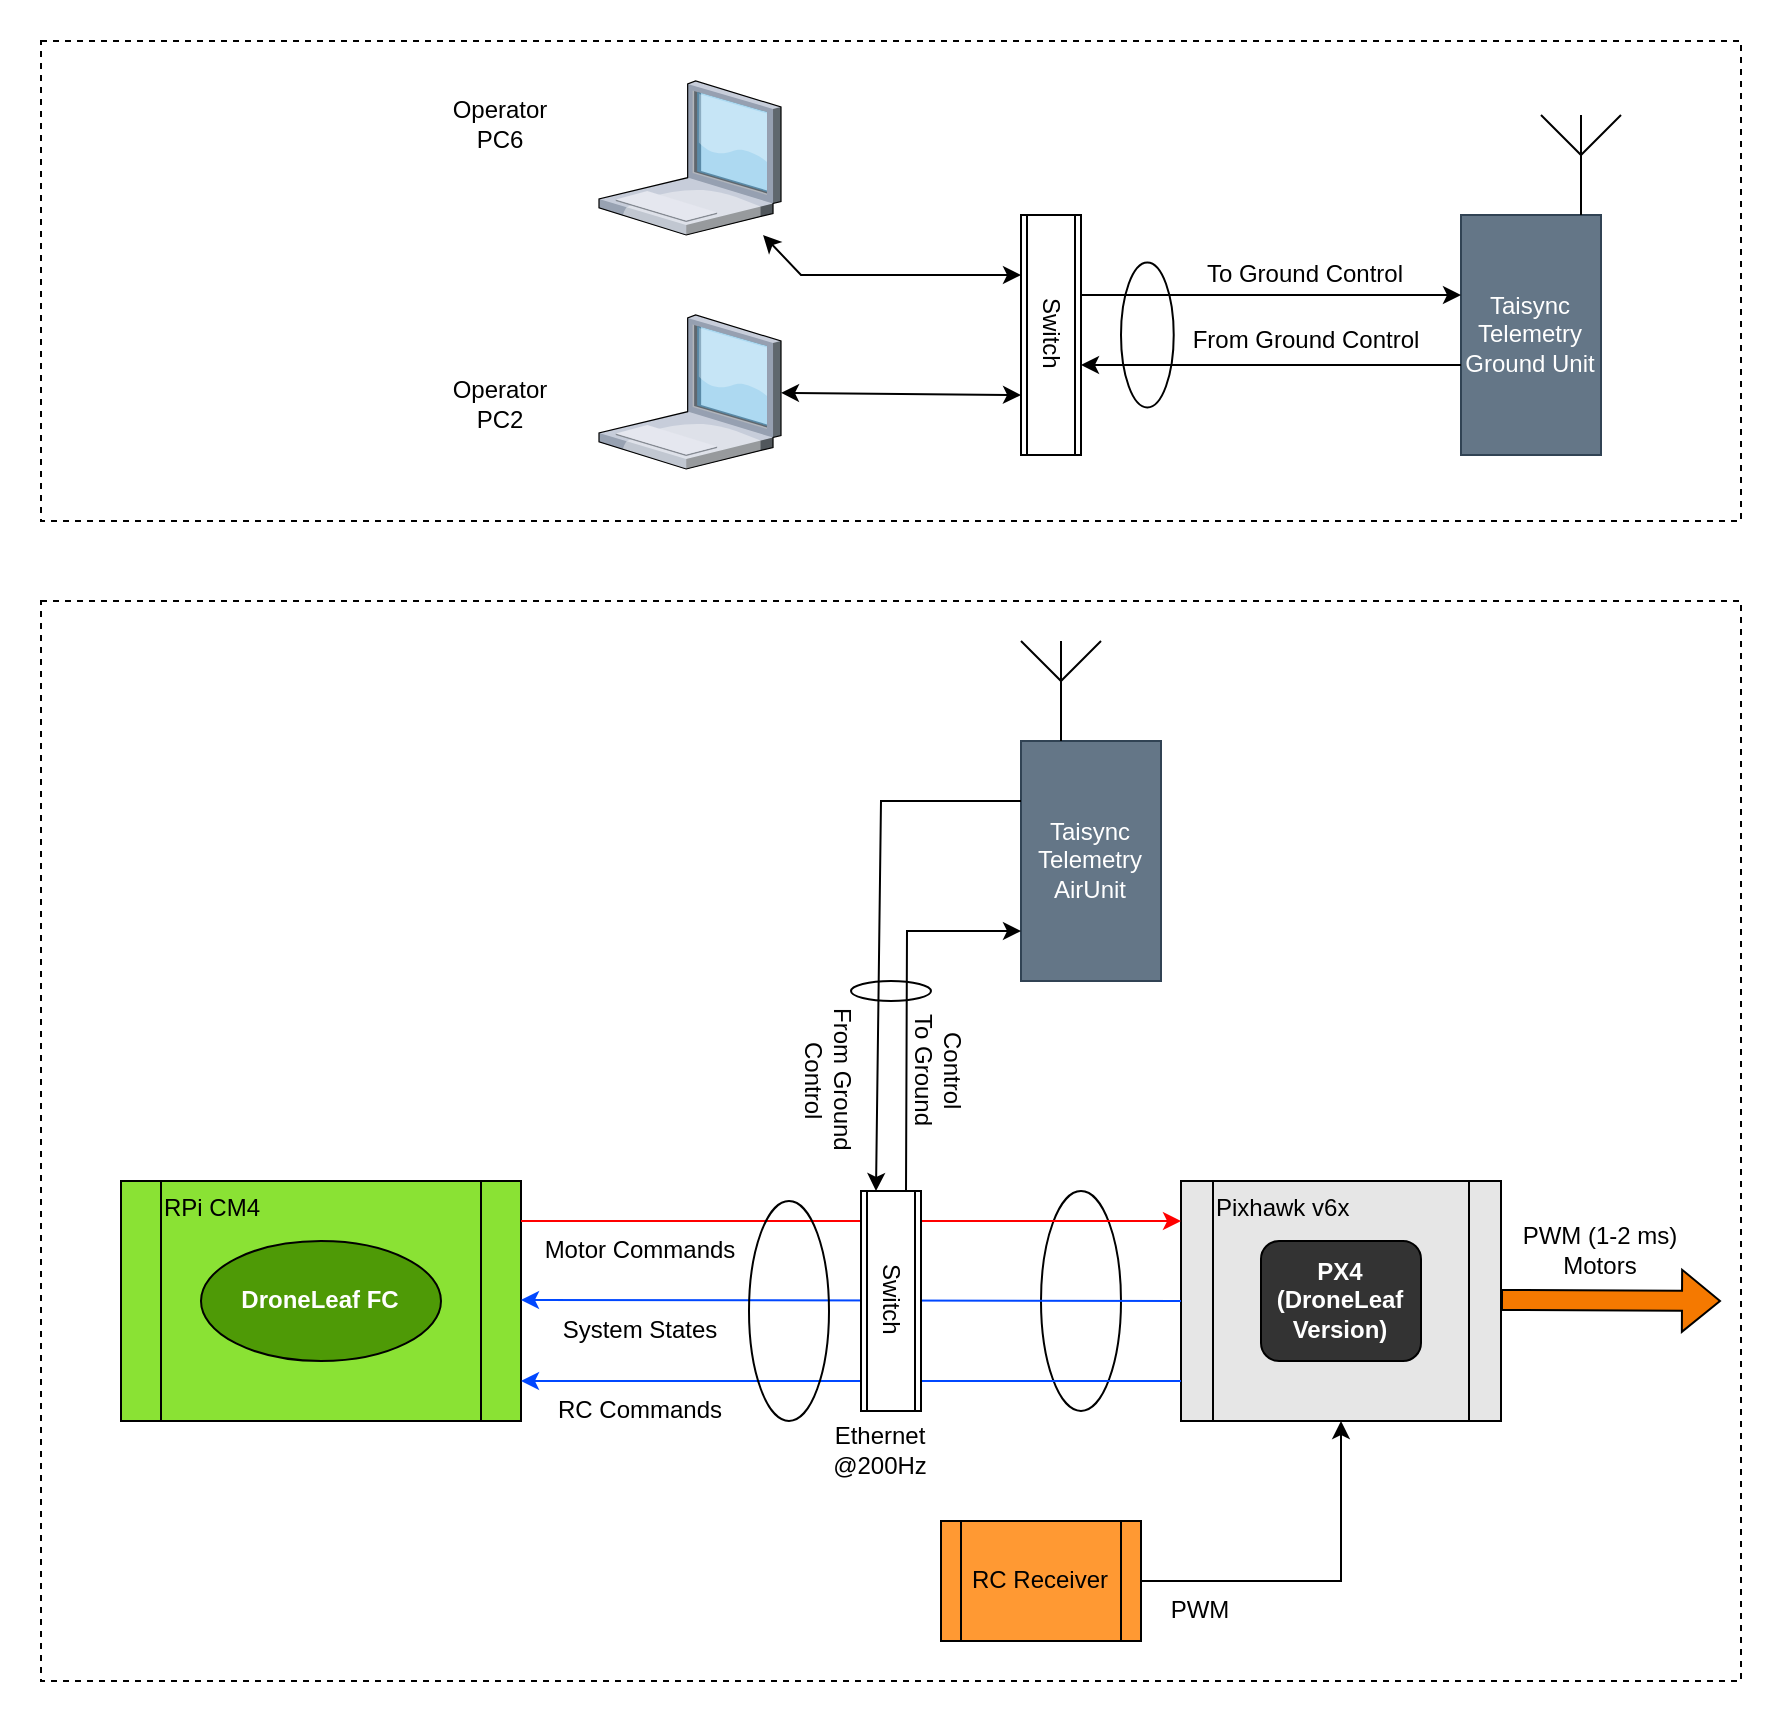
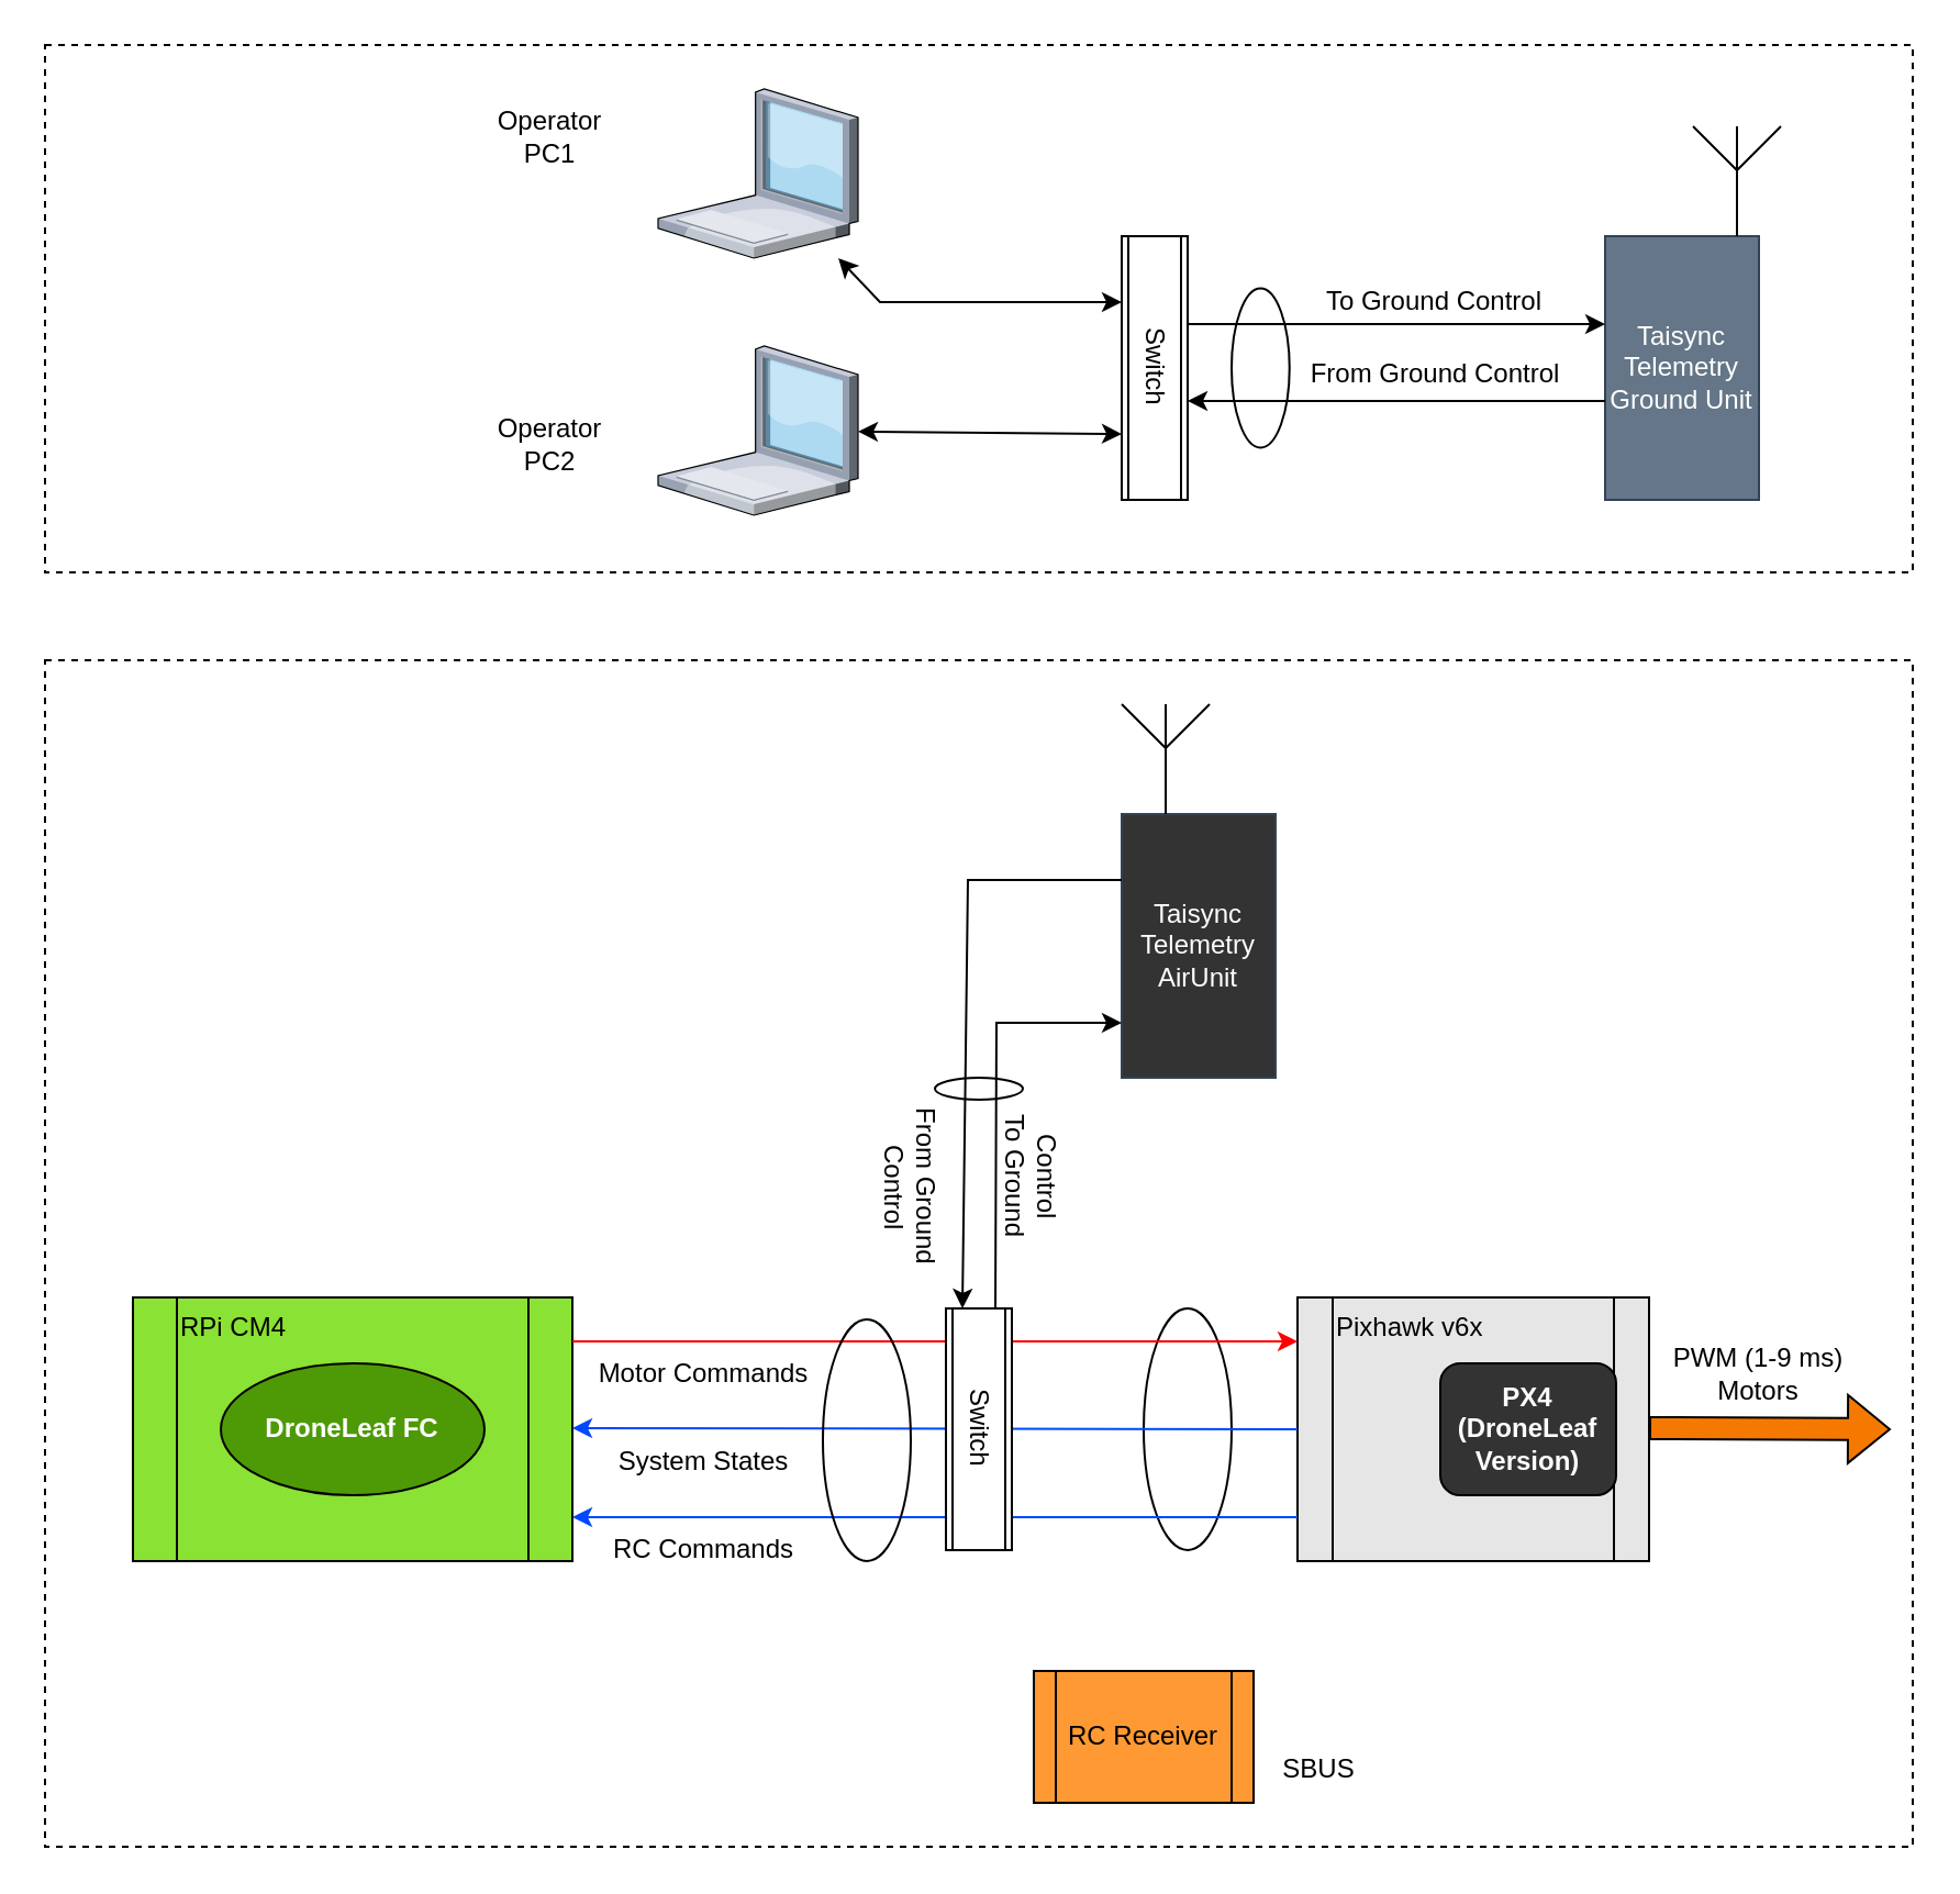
- <mxCell id="39" value="Operator PC6" style="text;html=1;align=center;verticalAlign=middle;whiteSpace=wrap;rounded=0;" vertex="1" parent="1"><mxGeometry x="220" y="47" width="60" height="30" as="geometry" /></mxCell>
+ <mxCell id="39" value="Operator PC1" style="text;html=1;align=center;verticalAlign=middle;whiteSpace=wrap;rounded=0;" vertex="1" parent="1"><mxGeometry x="220" y="47" width="60" height="30" as="geometry" /></mxCell>
- <mxCell id="3" value="Taisync&lt;br&gt;Telemetry&lt;br&gt;AirUnit" style="rounded=0;whiteSpace=wrap;html=1;fillColor=#647687;fontColor=#ffffff;strokeColor=#314354;" vertex="1" parent="1"><mxGeometry x="510" y="370" width="70" height="120" as="geometry" /></mxCell>
+ <mxCell id="3" value="Taisync&lt;br&gt;Telemetry&lt;br&gt;AirUnit" style="rounded=0;whiteSpace=wrap;html=1;fillColor=#333333;fontColor=#ffffff;strokeColor=#314354;" vertex="1" parent="1"><mxGeometry x="510" y="370" width="70" height="120" as="geometry" /></mxCell>
- <mxCell id="11" value="PWM (1-2 ms)&lt;br&gt;Motors" style="text;html=1;align=center;verticalAlign=middle;whiteSpace=wrap;rounded=0;" parent="1" vertex="1"><mxGeometry x="760" y="610" width="80" height="30" as="geometry" /></mxCell>
+ <mxCell id="11" value="PWM (1-9 ms)&lt;br&gt;Motors" style="text;html=1;align=center;verticalAlign=middle;whiteSpace=wrap;rounded=0;" parent="1" vertex="1"><mxGeometry x="760" y="610" width="80" height="30" as="geometry" /></mxCell>
- <mxCell id="8" value="PX4&lt;br&gt;(DroneLeaf Version)" style="rounded=1;whiteSpace=wrap;html=1;fontStyle=1;fontColor=#FFFFFF;fillColor=#333333;" parent="1" vertex="1"><mxGeometry x="630" y="620" width="80" height="60" as="geometry" /></mxCell>
+ <mxCell id="8" value="PX4&lt;br&gt;(DroneLeaf Version)" style="rounded=1;whiteSpace=wrap;html=1;fontStyle=1;fontColor=#FFFFFF;fillColor=#333333;" parent="1" vertex="1"><mxGeometry x="655" y="620" width="80" height="60" as="geometry" /></mxCell>
- <mxCell id="20" value="Ethernet @200Hz" style="text;html=1;align=center;verticalAlign=middle;whiteSpace=wrap;rounded=0;fontStyle=0" parent="1" vertex="1"><mxGeometry x="410" y="710" width="60" height="30" as="geometry" /></mxCell>
- <mxCell id="7" value="" style="endArrow=classic;html=1;rounded=0;exitX=1;exitY=0.5;exitDx=0;exitDy=0;entryX=0.5;entryY=1;entryDx=0;entryDy=0;" parent="1" source="5" target="6" edge="1"><mxGeometry width="50" height="50" relative="1" as="geometry"><mxPoint x="570" y="790" as="sourcePoint" /><mxPoint x="620" y="740" as="targetPoint" /><Array as="points"><mxPoint x="670" y="790" /></Array></mxGeometry></mxCell>
- <mxCell id="9" value="PWM" style="text;html=1;align=center;verticalAlign=middle;whiteSpace=wrap;rounded=0;" parent="1" vertex="1"><mxGeometry x="570" y="790" width="60" height="30" as="geometry" /></mxCell>
+ <mxCell id="9" value="SBUS" style="text;html=1;align=center;verticalAlign=middle;whiteSpace=wrap;rounded=0;" parent="1" vertex="1"><mxGeometry x="570" y="790" width="60" height="30" as="geometry" /></mxCell>
